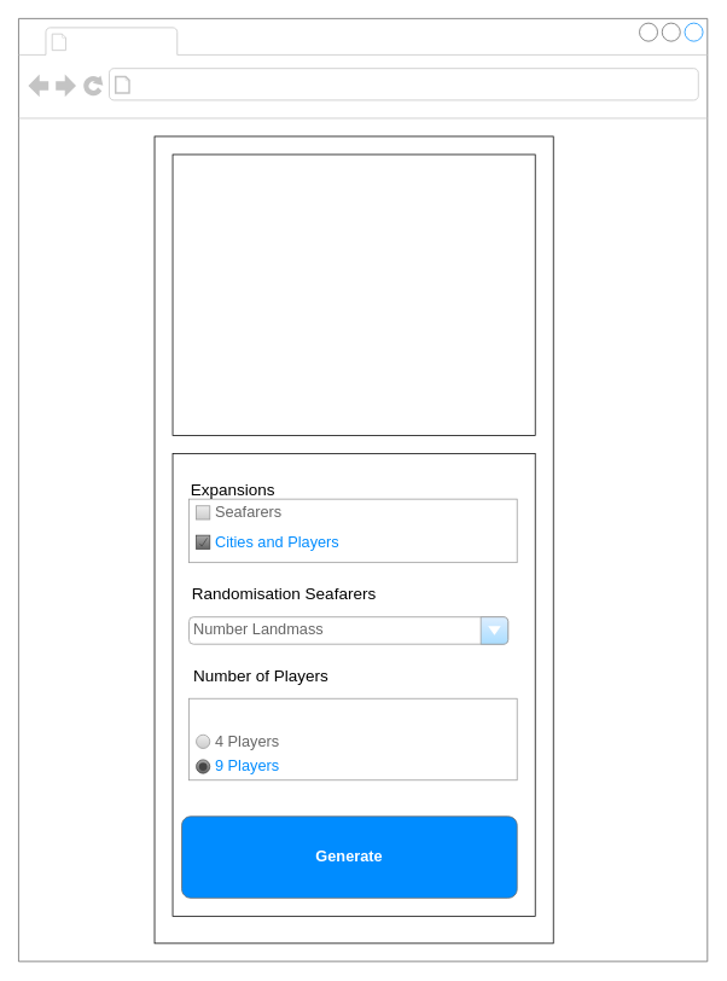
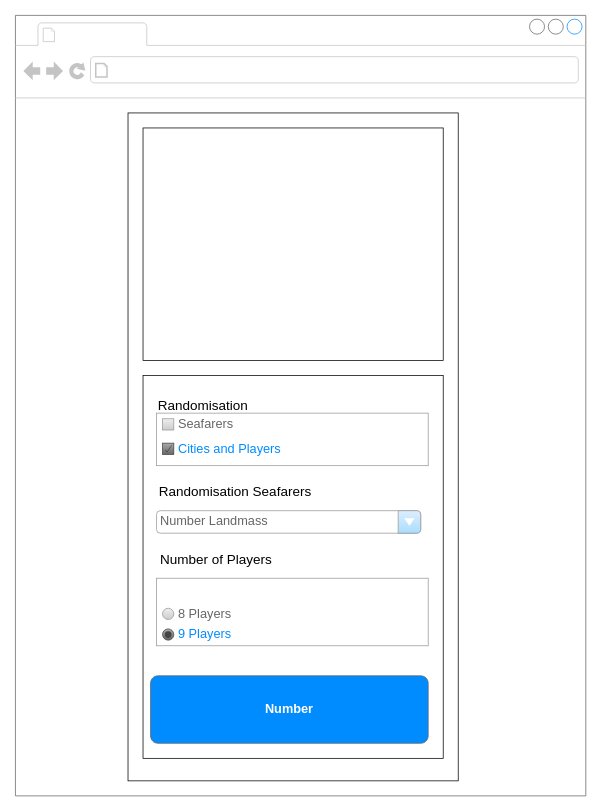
- <mxCell id="41" value="&lt;div align=&quot;left&quot;&gt;&lt;font style=&quot;font-size: 18px;&quot;&gt;Expansions&lt;/font&gt;&lt;/div&gt;" style="text;html=1;strokeColor=none;fillColor=none;align=left;verticalAlign=middle;whiteSpace=wrap;rounded=0;" vertex="1" parent="1"><mxGeometry x="208" y="525" width="210" height="30" as="geometry" /></mxCell>
+ <mxCell id="41" value="&lt;div align=&quot;left&quot;&gt;&lt;font style=&quot;font-size: 18px;&quot;&gt;Randomisation&lt;/font&gt;&lt;/div&gt;" style="text;html=1;strokeColor=none;fillColor=none;align=left;verticalAlign=middle;whiteSpace=wrap;rounded=0;" vertex="1" parent="1"><mxGeometry x="208" y="525" width="210" height="30" as="geometry" /></mxCell>
- <mxCell id="44" value="4 Players" style="shape=ellipse;rSize=0;fillColor=#eeeeee;strokeColor=#999999;gradientColor=#cccccc;html=1;align=left;spacingLeft=4;fontSize=17;fontColor=#666666;labelPosition=right;" vertex="1" parent="43"><mxGeometry x="8" y="40" width="15" height="15" as="geometry" /></mxCell>
+ <mxCell id="44" value="8 Players" style="shape=ellipse;rSize=0;fillColor=#eeeeee;strokeColor=#999999;gradientColor=#cccccc;html=1;align=left;spacingLeft=4;fontSize=17;fontColor=#666666;labelPosition=right;" vertex="1" parent="43"><mxGeometry x="8" y="40" width="15" height="15" as="geometry" /></mxCell>
- <mxCell id="47" value="Generate" style="strokeWidth=1;shadow=0;dashed=0;align=center;html=1;shape=mxgraph.mockup.buttons.button;strokeColor=#666666;fontColor=#ffffff;mainText=;buttonStyle=round;fontSize=17;fontStyle=1;fillColor=#008cff;whiteSpace=wrap;" vertex="1" parent="1"><mxGeometry x="200" y="900" width="370" height="90" as="geometry" /></mxCell>
+ <mxCell id="47" value="Number" style="strokeWidth=1;shadow=0;dashed=0;align=center;html=1;shape=mxgraph.mockup.buttons.button;strokeColor=#666666;fontColor=#ffffff;mainText=;buttonStyle=round;fontSize=17;fontStyle=1;fillColor=#008cff;whiteSpace=wrap;" vertex="1" parent="1"><mxGeometry x="200" y="900" width="370" height="90" as="geometry" /></mxCell>
